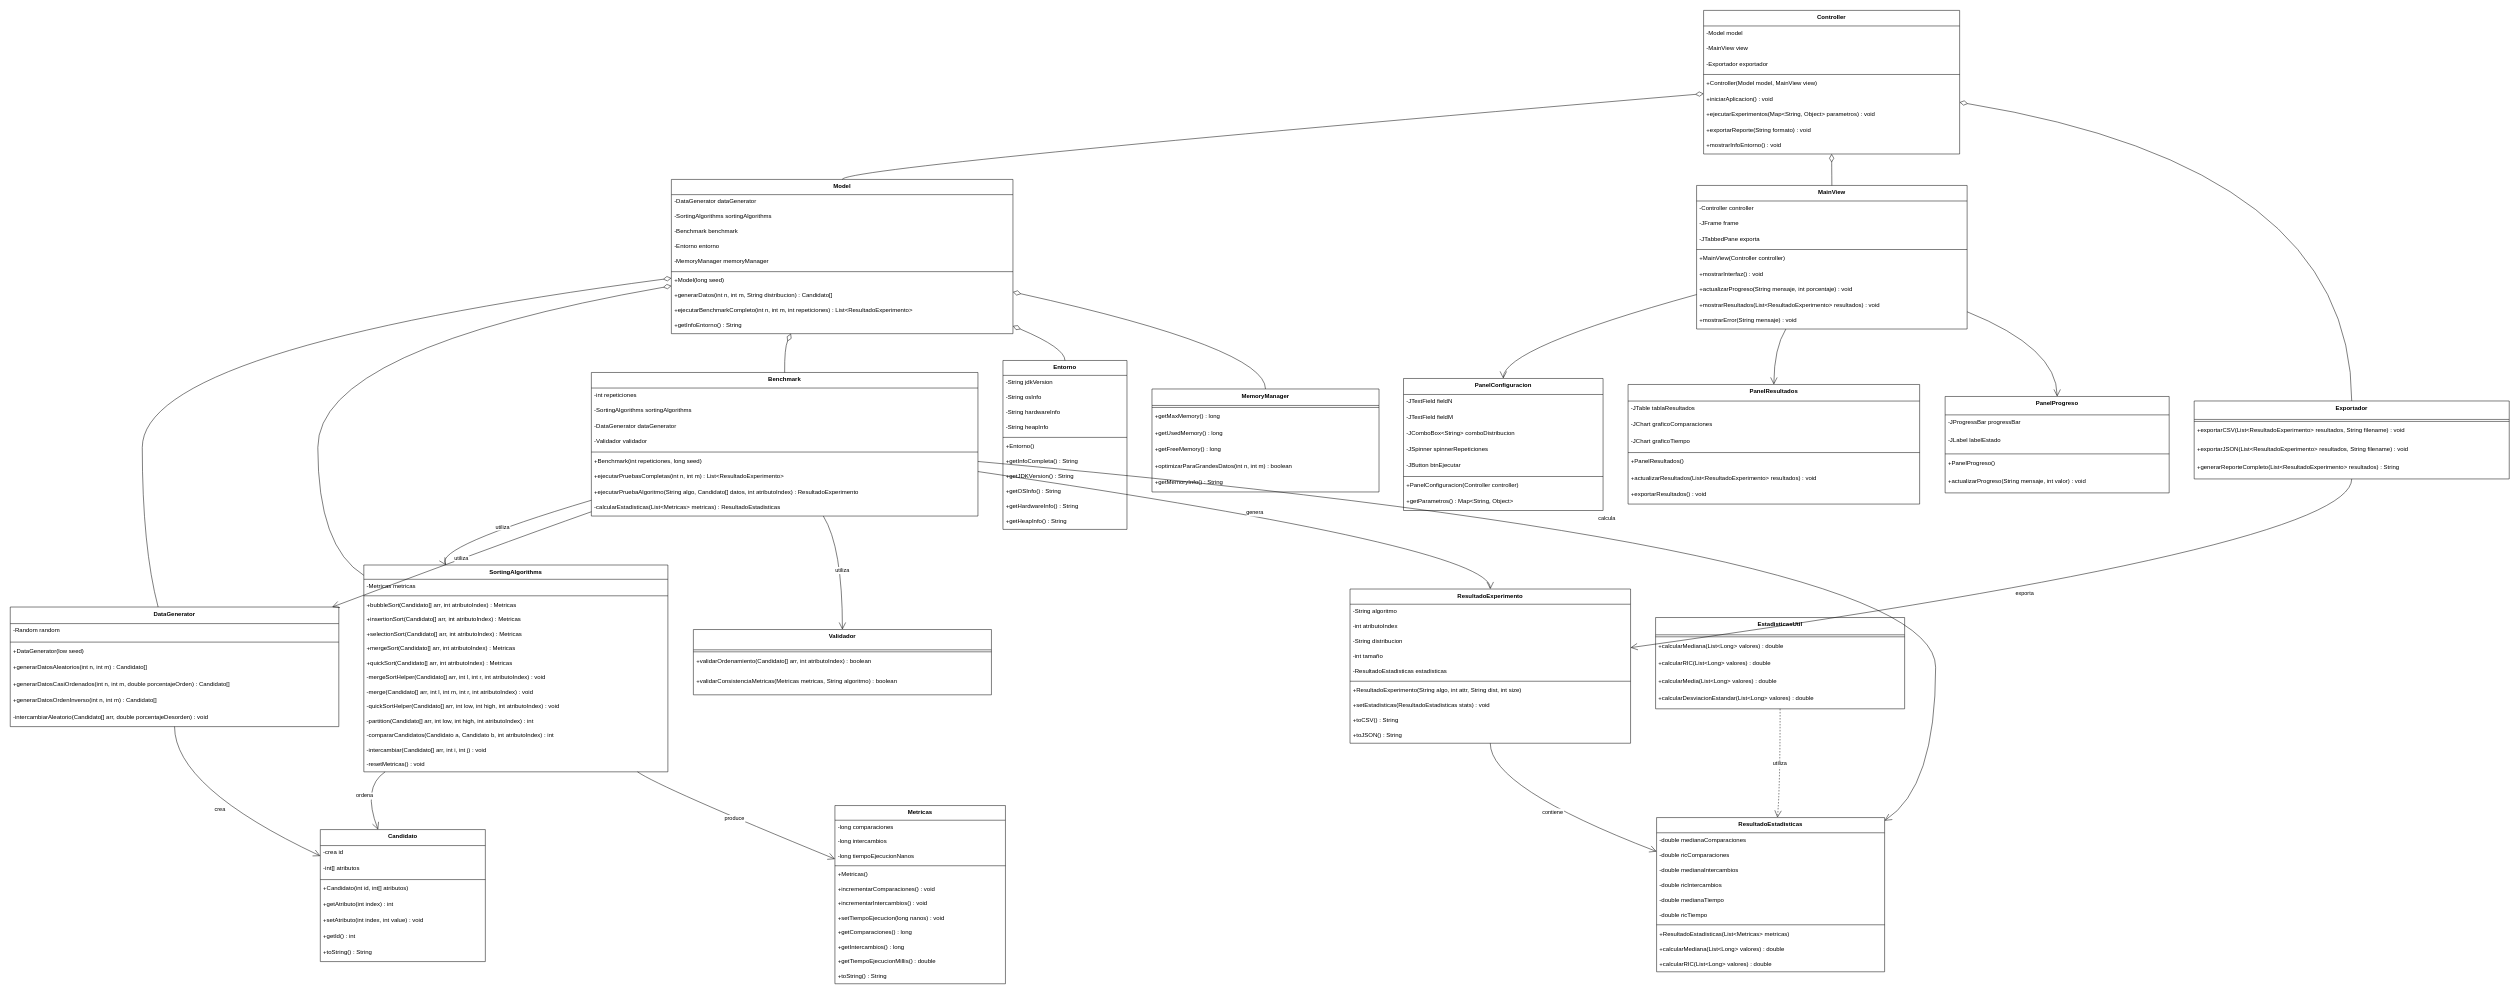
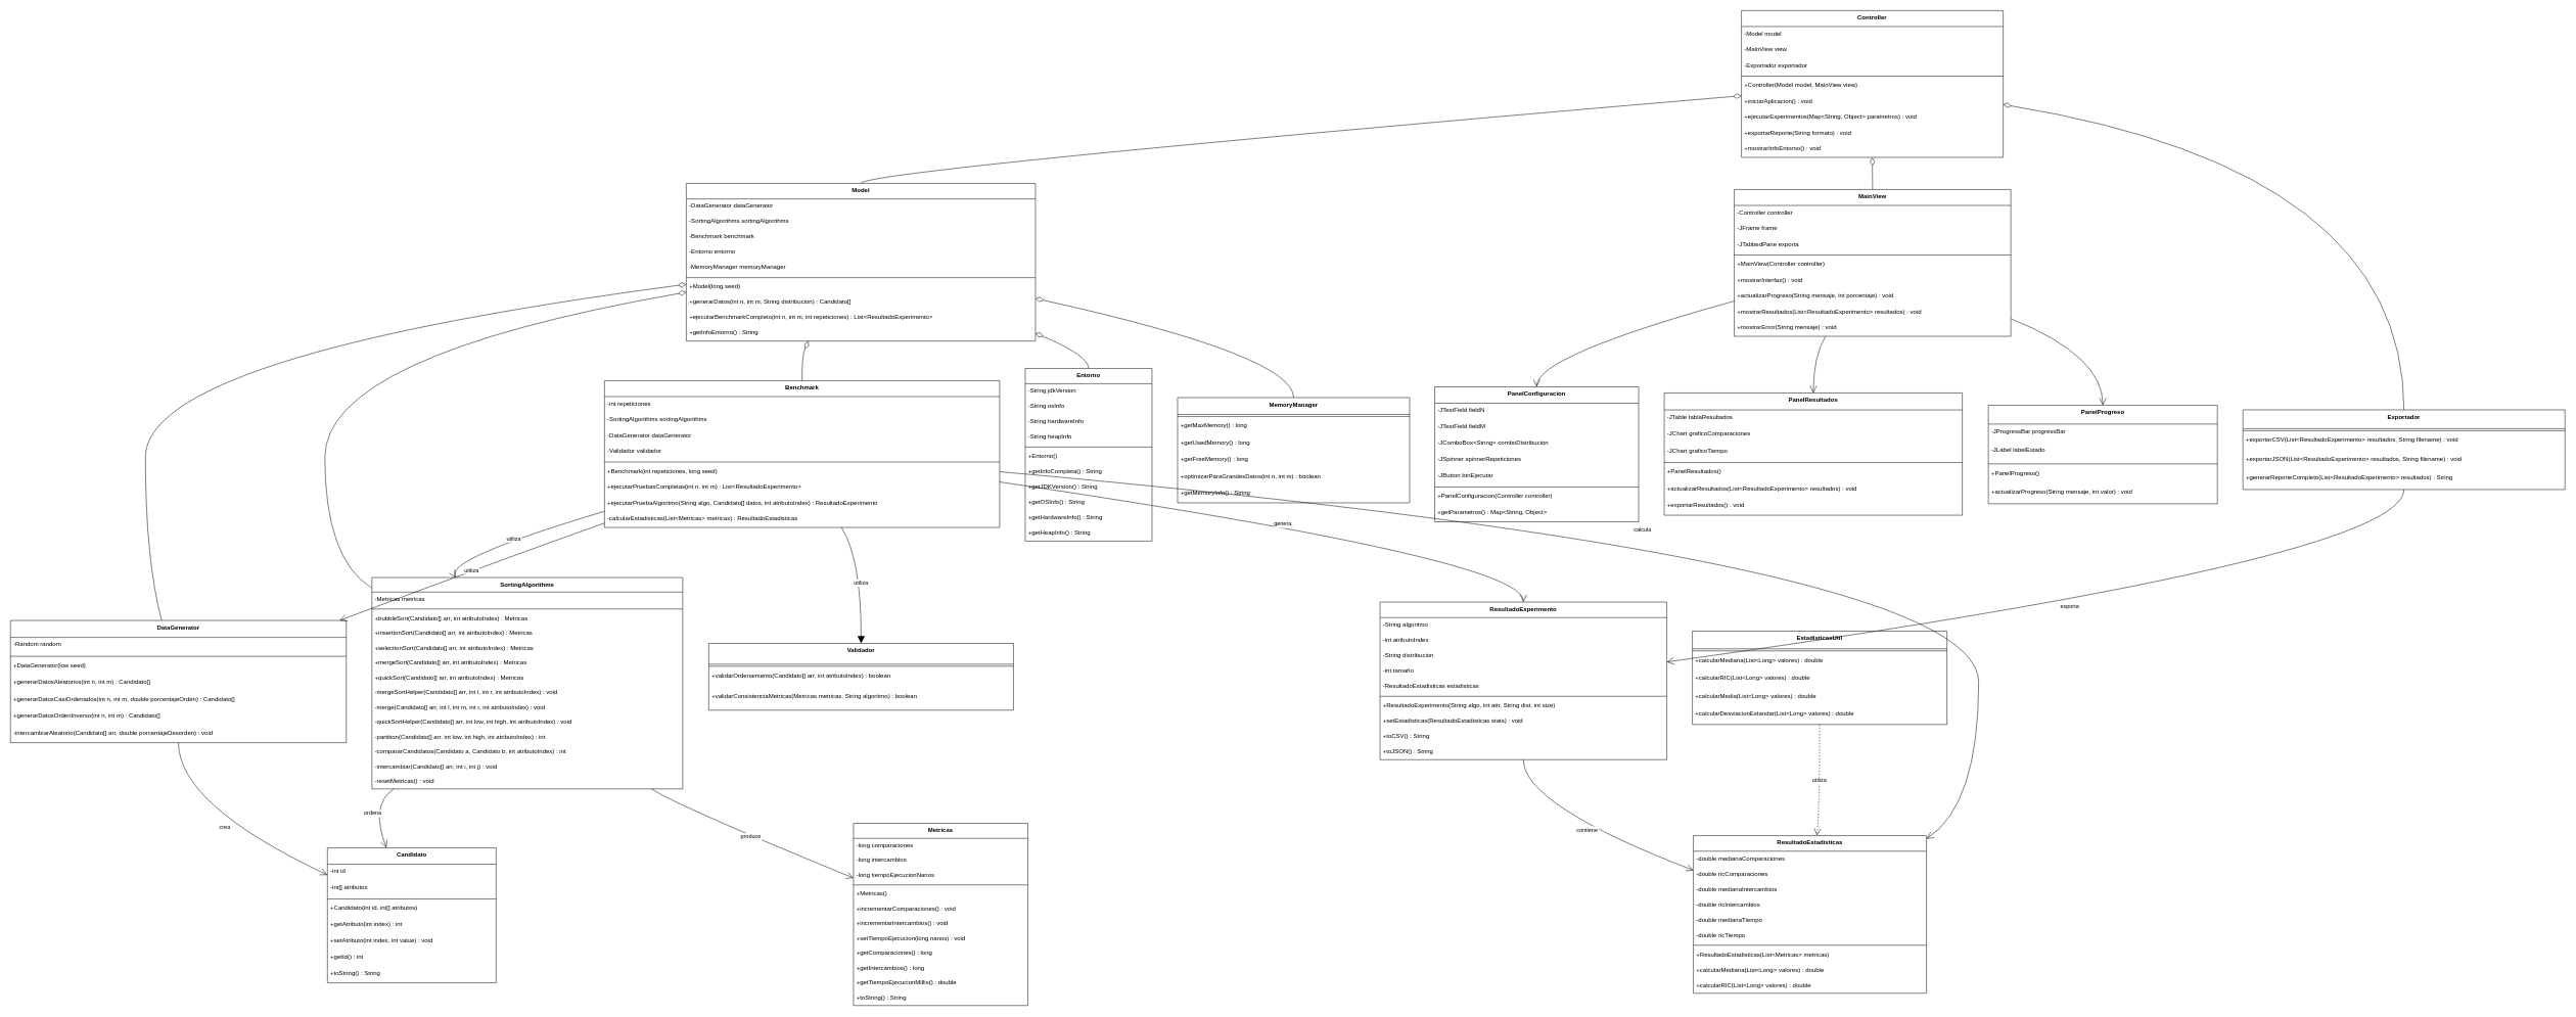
- <mxCell id="172" value="utiliza" style="curved=1;startArrow=none;endArrow=open;endSize=12;exitX=0.6;exitY=1;entryX=0.5;entryY=0;rounded=0;" edge="1" parent="1" source="47" target="79"><mxGeometry relative="1" as="geometry"><Array as="points"><mxPoint x="1684" y="1093" /></Array></mxGeometry></mxCell>
+ <mxCell id="172" value="utiliza" style="curved=1;startArrow=none;endArrow=block;endSize=12;exitX=0.6;exitY=1;entryX=0.5;entryY=0;rounded=0;" edge="1" parent="1" source="47" target="79"><mxGeometry relative="1" as="geometry"><Array as="points"><mxPoint x="1684" y="1093" /></Array></mxGeometry></mxCell>
- <mxCell id="3" value="-crea id" style="text;strokeColor=none;fillColor=none;align=left;verticalAlign=top;spacingLeft=4;spacingRight=4;overflow=hidden;rotatable=0;points=[[0,0.5],[1,0.5]];portConstraint=eastwest;" vertex="1" parent="2"><mxGeometry y="32" width="330" height="32" as="geometry" /></mxCell>
+ <mxCell id="3" value="-int id" style="text;strokeColor=none;fillColor=none;align=left;verticalAlign=top;spacingLeft=4;spacingRight=4;overflow=hidden;rotatable=0;points=[[0,0.5],[1,0.5]];portConstraint=eastwest;" vertex="1" parent="2"><mxGeometry y="32" width="330" height="32" as="geometry" /></mxCell>
